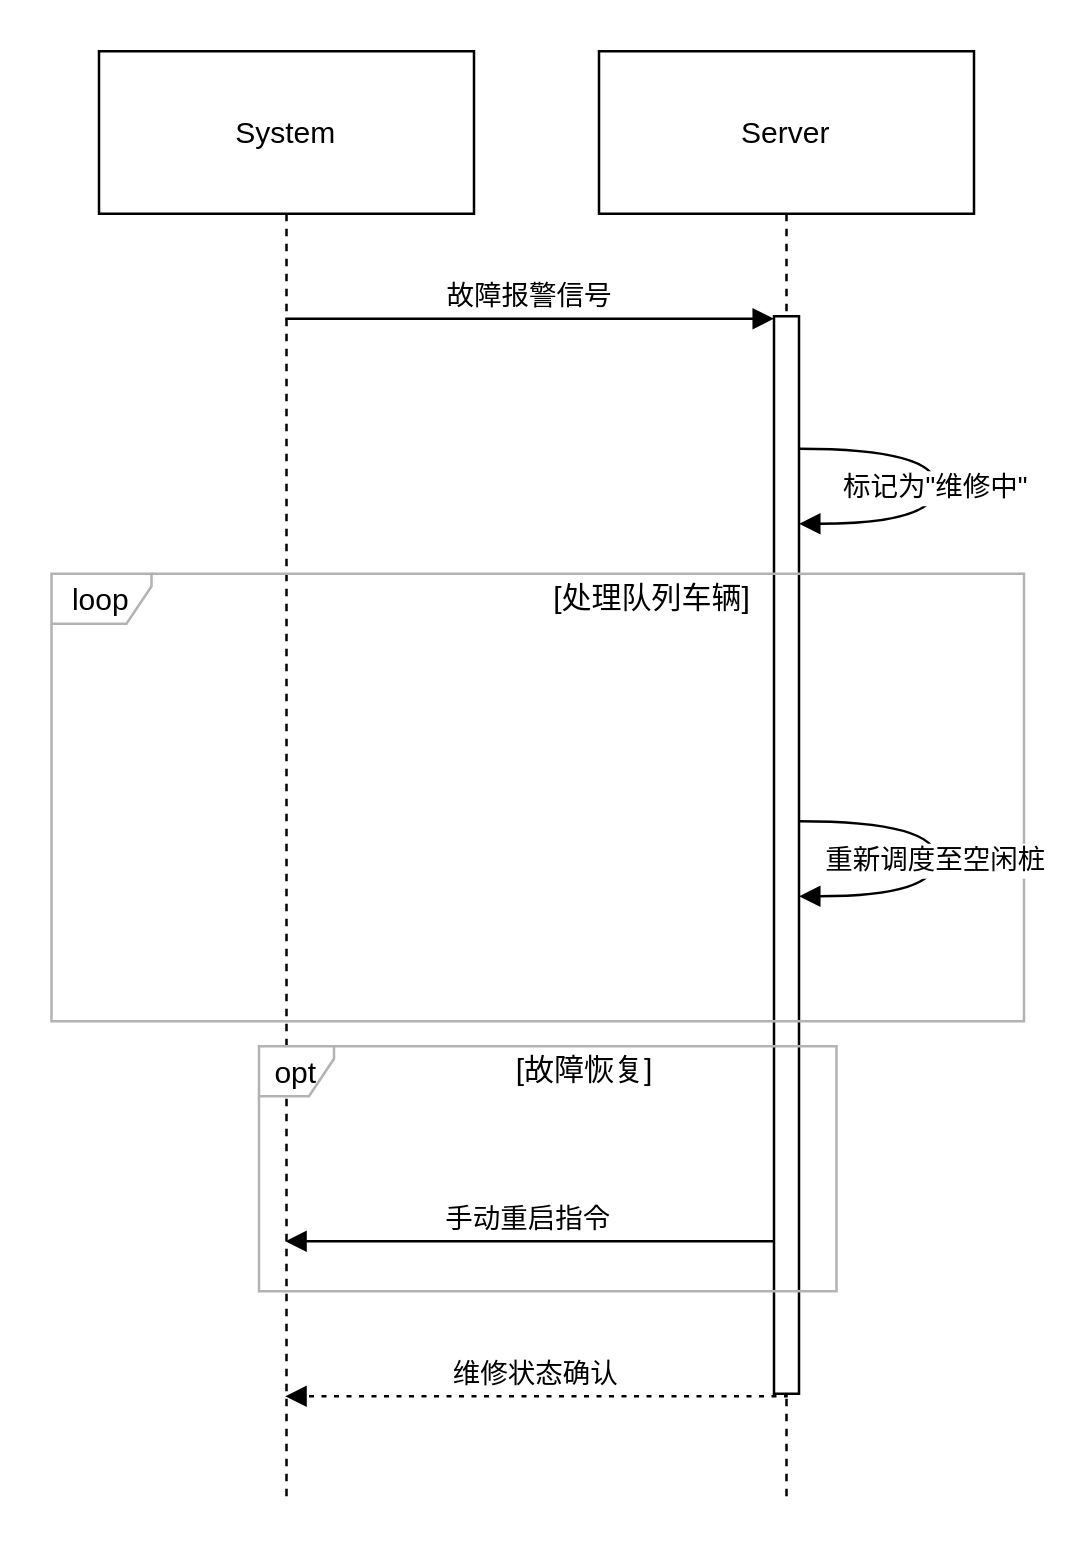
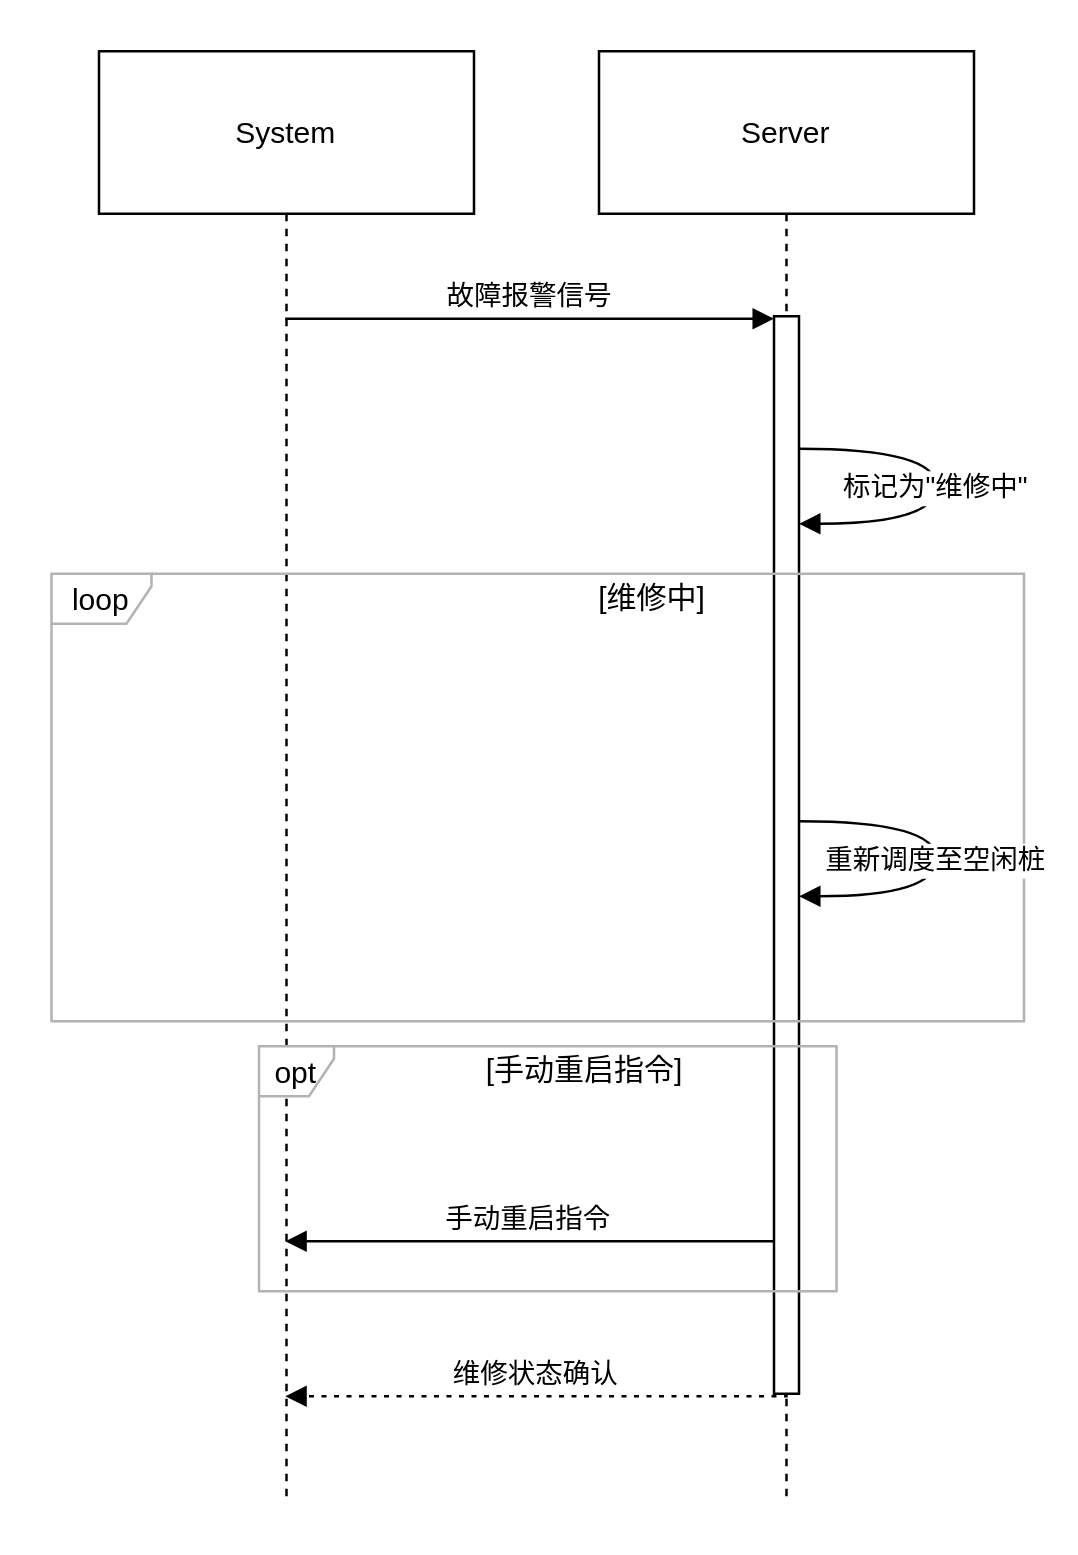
- <mxCell id="6" value="[处理队列车辆]" style="text;strokeColor=none;fillColor=none;align=center;verticalAlign=middle;whiteSpace=wrap;" vertex="1" parent="5"><mxGeometry x="91.529" width="297.471" height="20" as="geometry" /></mxCell>
+ <mxCell id="6" value="[维修中]" style="text;strokeColor=none;fillColor=none;align=center;verticalAlign=middle;whiteSpace=wrap;" vertex="1" parent="5"><mxGeometry x="91.529" width="297.471" height="20" as="geometry" /></mxCell>
- <mxCell id="8" value="[故障恢复]" style="text;strokeColor=none;fillColor=none;align=center;verticalAlign=middle;whiteSpace=wrap;" vertex="1" parent="7"><mxGeometry x="30" width="201" height="20" as="geometry" /></mxCell>
+ <mxCell id="8" value="[手动重启指令]" style="text;strokeColor=none;fillColor=none;align=center;verticalAlign=middle;whiteSpace=wrap;" vertex="1" parent="7"><mxGeometry x="30" width="201" height="20" as="geometry" /></mxCell>
